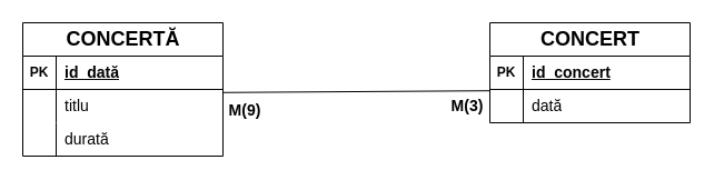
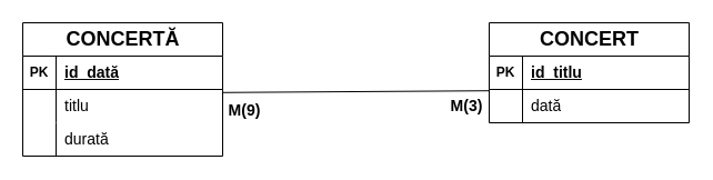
- <mxCell id="15" value="&lt;font face=&quot;Helvetica&quot; style=&quot;font-size: 14px;&quot;&gt;id_concert&lt;/font&gt;" style="shape=partialRectangle;connectable=0;fillColor=none;top=0;left=0;bottom=0;right=0;align=left;spacingLeft=6;fontStyle=5;overflow=hidden;whiteSpace=wrap;html=1;" vertex="1" parent="13"><mxGeometry x="30" width="150" height="30" as="geometry"><mxRectangle width="150" height="30" as="alternateBounds" /></mxGeometry></mxCell>
+ <mxCell id="15" value="&lt;font face=&quot;Helvetica&quot; style=&quot;font-size: 14px;&quot;&gt;id_titlu&lt;/font&gt;" style="shape=partialRectangle;connectable=0;fillColor=none;top=0;left=0;bottom=0;right=0;align=left;spacingLeft=6;fontStyle=5;overflow=hidden;whiteSpace=wrap;html=1;" vertex="1" parent="13"><mxGeometry x="30" width="150" height="30" as="geometry"><mxRectangle width="150" height="30" as="alternateBounds" /></mxGeometry></mxCell>
